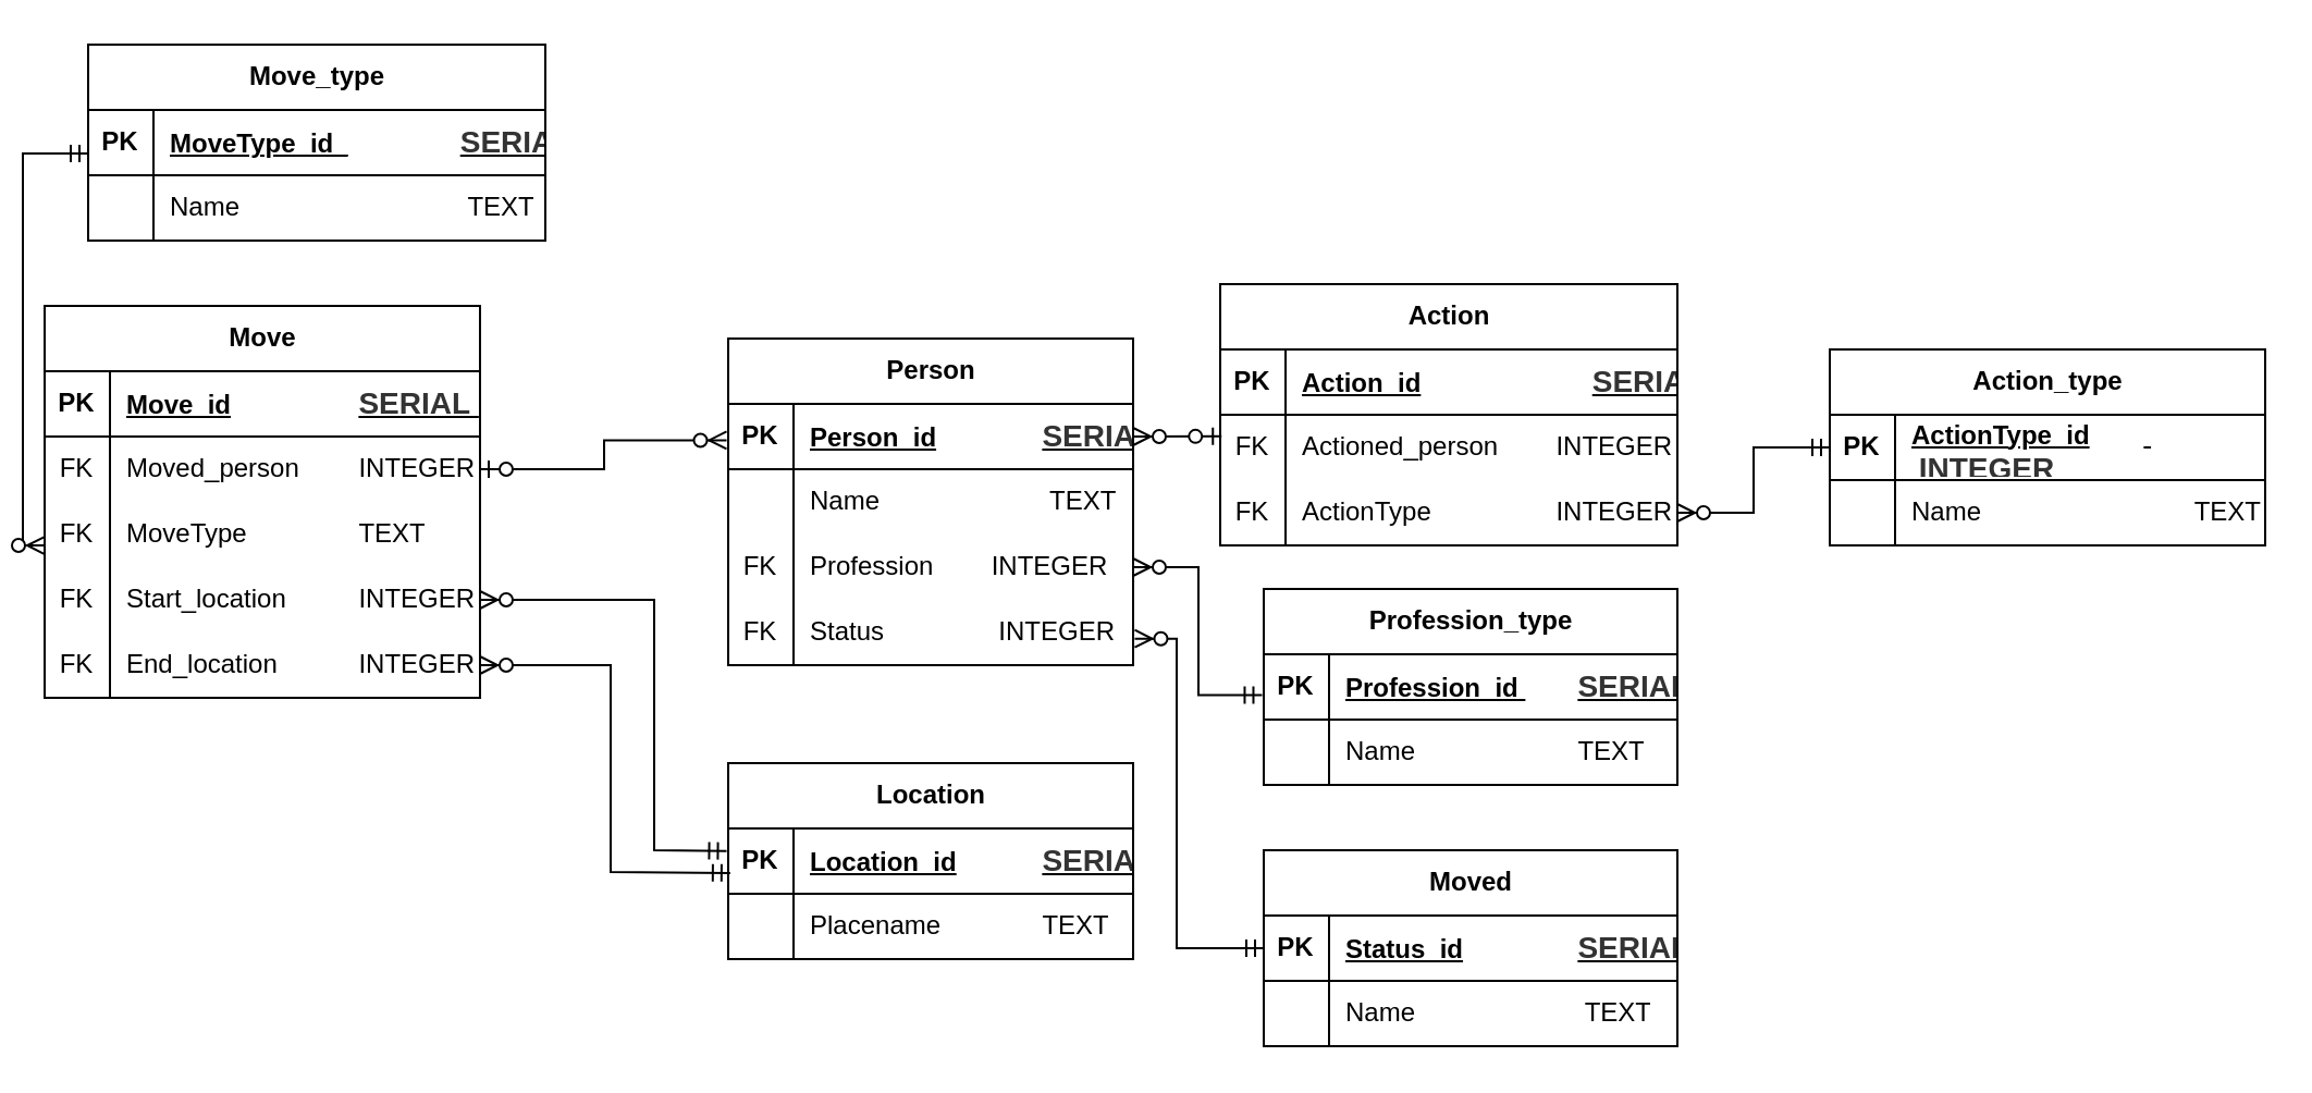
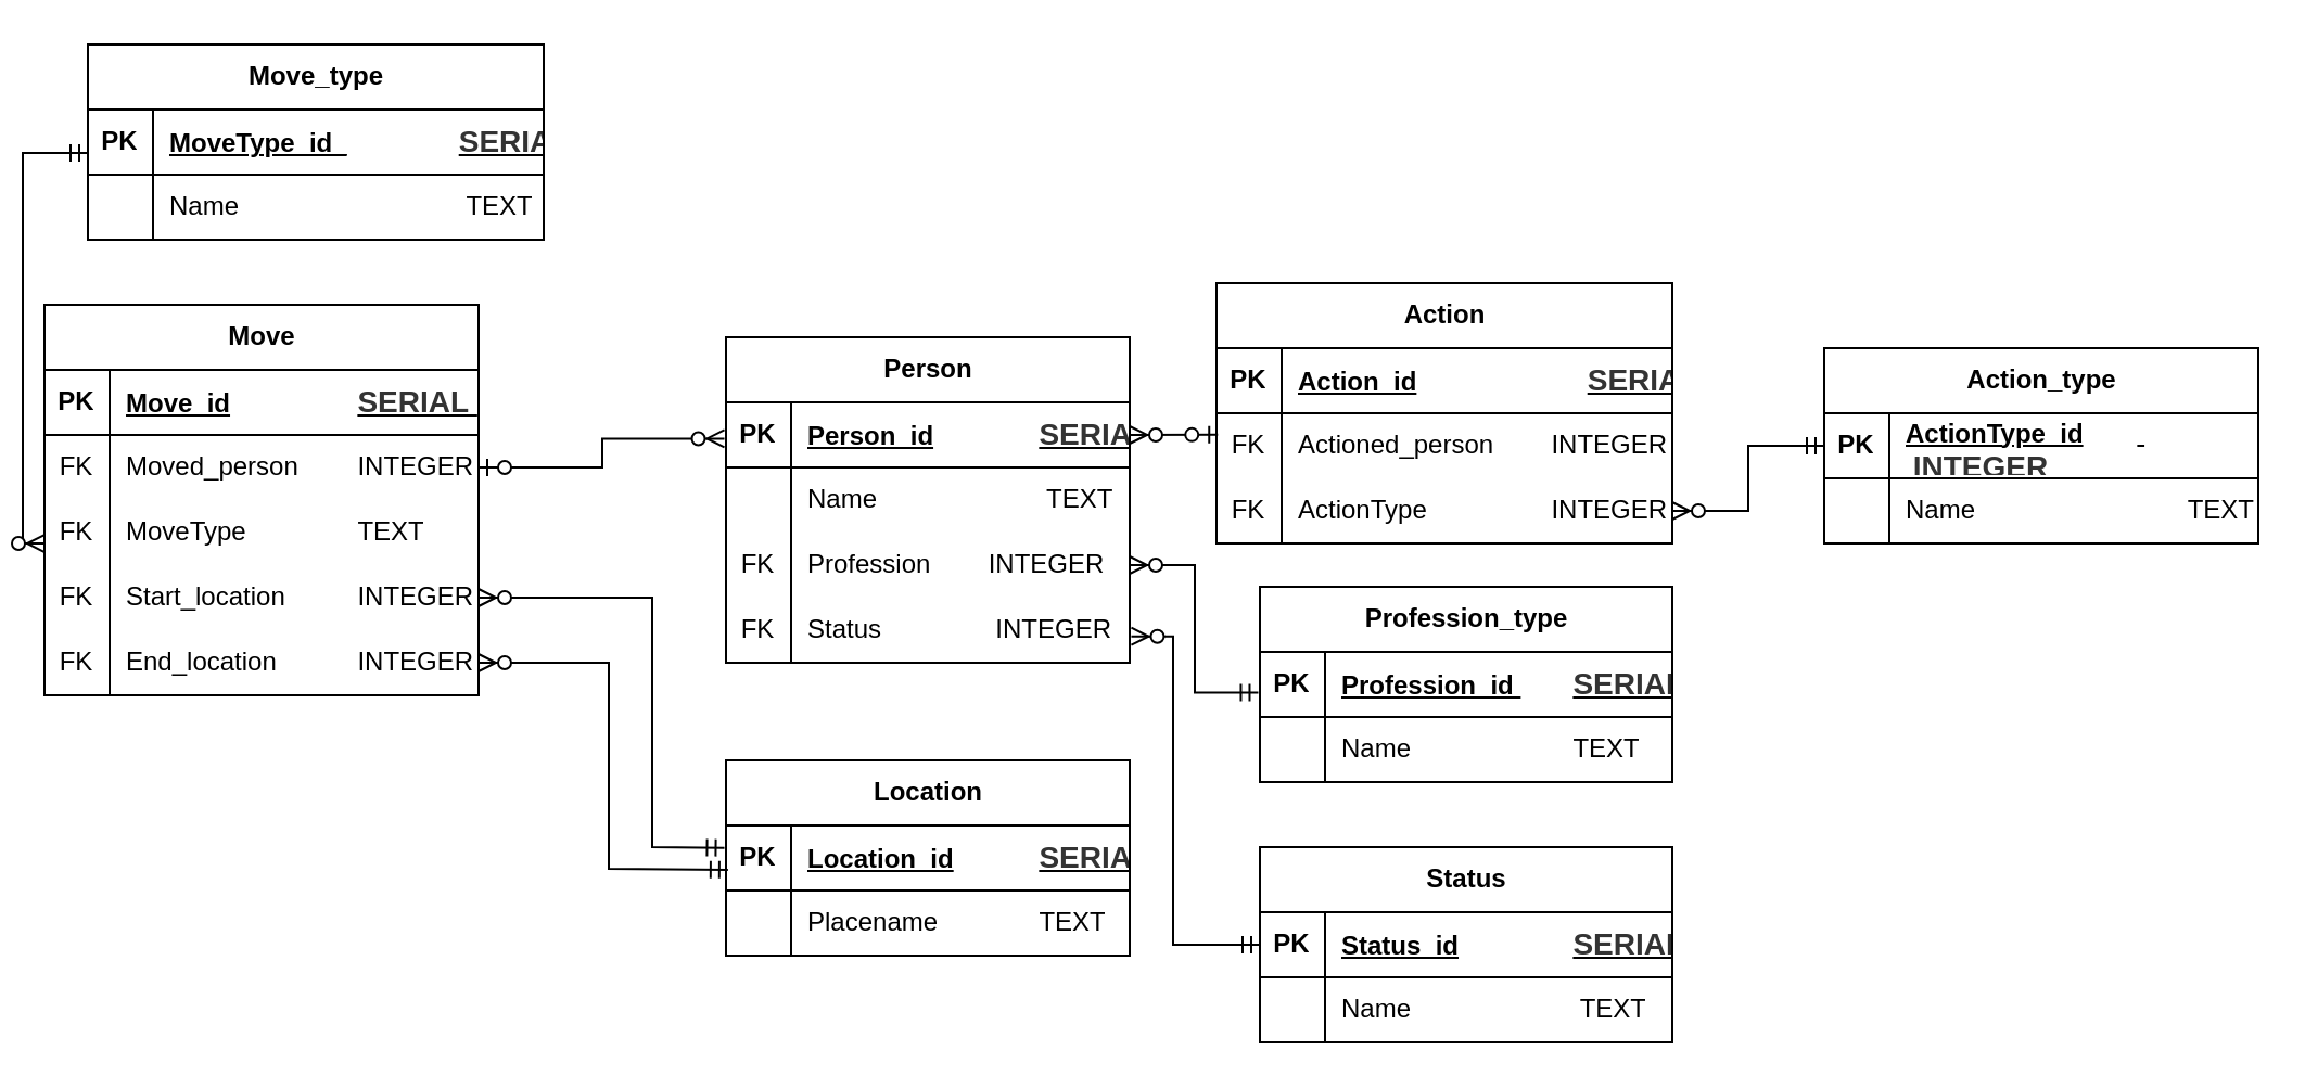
- <mxCell id="22" value="Moved" style="shape=table;startSize=30;container=1;collapsible=1;childLayout=tableLayout;fixedRows=1;rowLines=0;fontStyle=1;align=center;resizeLast=1;html=1;" parent="1" vertex="1"><mxGeometry x="580" y="390" width="190" height="90" as="geometry" /></mxCell>
+ <mxCell id="22" value="Status" style="shape=table;startSize=30;container=1;collapsible=1;childLayout=tableLayout;fixedRows=1;rowLines=0;fontStyle=1;align=center;resizeLast=1;html=1;" parent="1" vertex="1"><mxGeometry x="580" y="390" width="190" height="90" as="geometry" /></mxCell>
